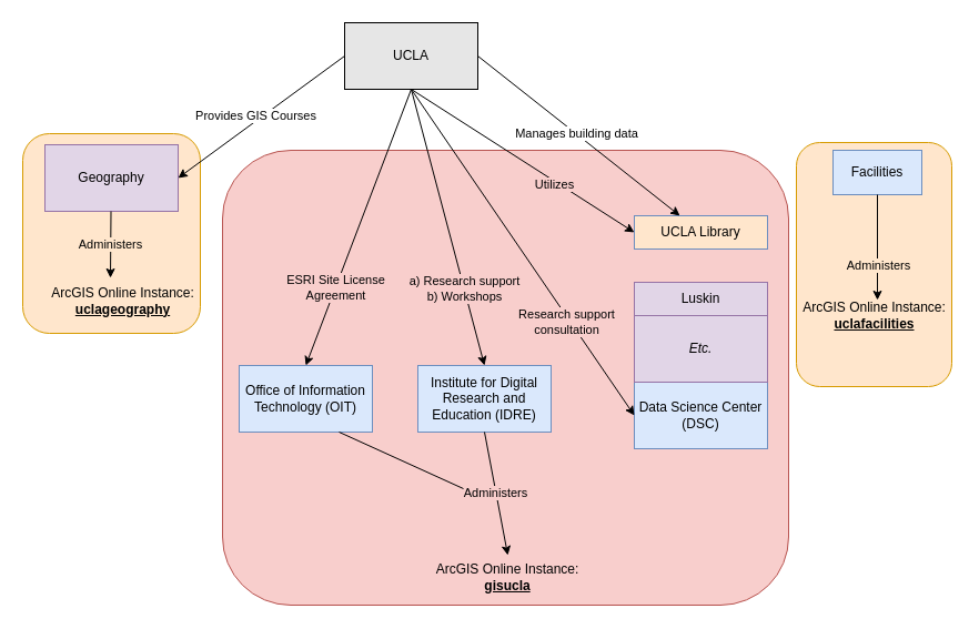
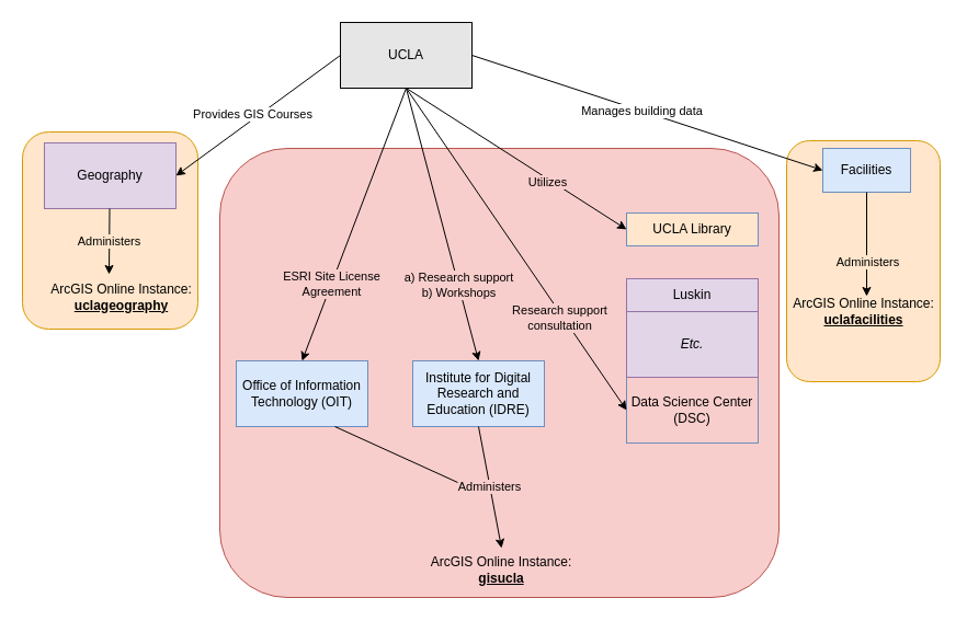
- <mxCell id="25" value="Manages building data" style="endArrow=classic;html=1;exitX=1;exitY=0.5;exitDx=0;exitDy=0;" edge="1" parent="1" source="5" target="18"><mxGeometry x="-0.03" width="50" height="50" relative="1" as="geometry"><mxPoint x="380" y="90" as="sourcePoint" /><mxPoint x="600" y="80" as="targetPoint" /><mxPoint as="offset" /></mxGeometry></mxCell>
+ <mxCell id="25" value="Manages building data" style="endArrow=classic;html=1;exitX=1;exitY=0.5;exitDx=0;exitDy=0;entryX=0;entryY=0.5;entryDx=0;entryDy=0;" edge="1" parent="1" source="5" target="22"><mxGeometry x="-0.03" width="50" height="50" relative="1" as="geometry"><mxPoint x="380" y="90" as="sourcePoint" /><mxPoint x="600" y="80" as="targetPoint" /><mxPoint as="offset" /></mxGeometry></mxCell>
- <mxCell id="7" value="&lt;div&gt;Data Science Center&lt;/div&gt;&lt;div&gt;(DSC)&lt;br&gt;&lt;/div&gt;" style="rounded=0;whiteSpace=wrap;html=1;fillColor=#dae8fc;strokeColor=#6c8ebf;" parent="1" vertex="1"><mxGeometry x="571" y="344" width="120" height="60" as="geometry" /></mxCell>
+ <mxCell id="7" value="&lt;div&gt;Data Science Center&lt;/div&gt;&lt;div&gt;(DSC)&lt;br&gt;&lt;/div&gt;" style="rounded=0;whiteSpace=wrap;html=1;fillColor=#f8cecc;strokeColor=#6c8ebf;" parent="1" vertex="1"><mxGeometry x="571" y="344" width="120" height="60" as="geometry" /></mxCell>
